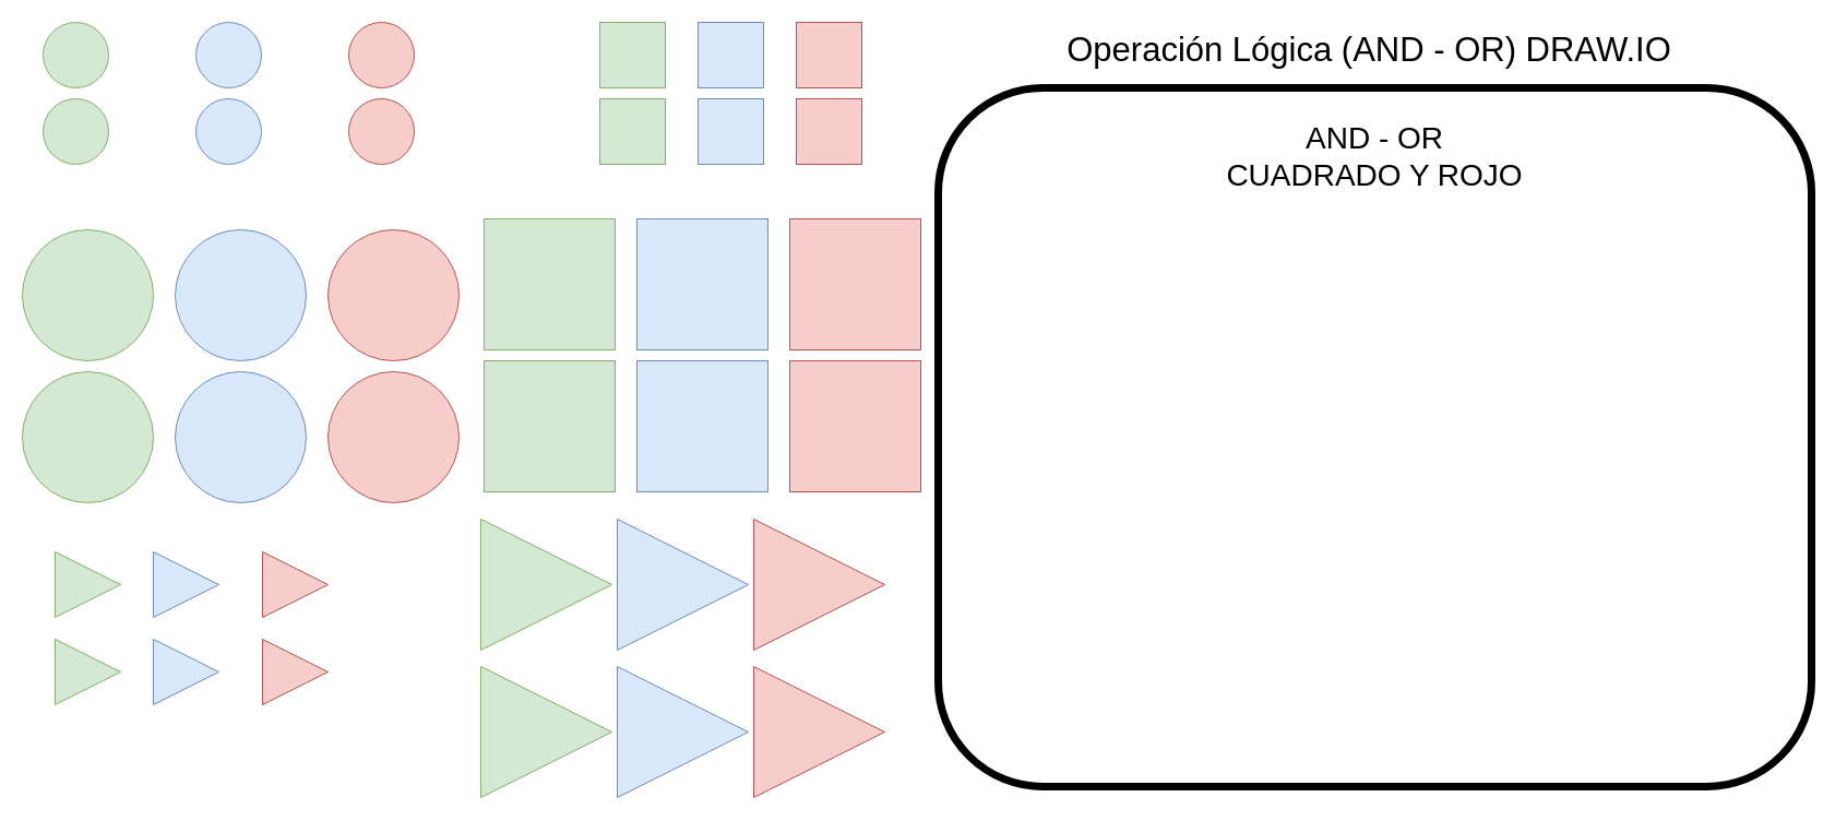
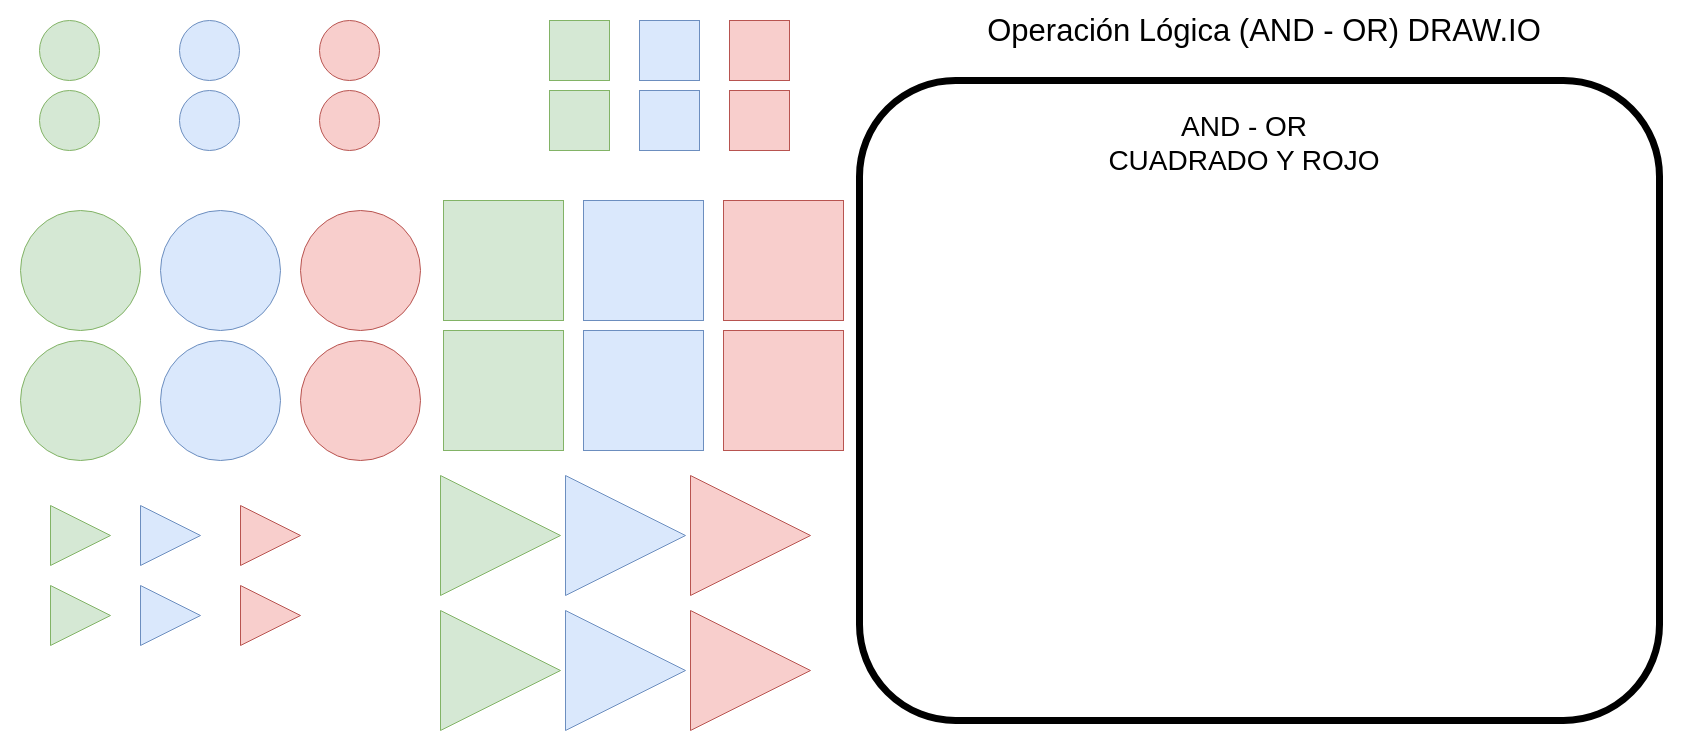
- <mxCell id="3" value="Operación Lógica (AND - OR) DRAW.IO" style="text;strokeColor=none;fillColor=none;html=1;align=center;verticalAlign=middle;whiteSpace=wrap;rounded=0;fontSize=31;" vertex="1" parent="1"><mxGeometry x="889" y="20" width="730" height="50" as="geometry" /></mxCell>
+ <mxCell id="3" value="Operación Lógica (AND - OR) DRAW.IO" style="text;strokeColor=none;fillColor=none;html=1;align=center;verticalAlign=middle;whiteSpace=wrap;rounded=0;fontSize=31;" vertex="1" parent="1"><mxGeometry x="899" y="5" width="730" height="50" as="geometry" /></mxCell>
- <mxCell id="4" value="AND - OR&lt;br&gt;CUADRADO Y ROJO" style="text;strokeColor=none;align=center;fillColor=none;html=1;verticalAlign=middle;whiteSpace=wrap;rounded=0;fontSize=28;" vertex="1" parent="1"><mxGeometry x="919" y="105" width="680" height="75" as="geometry" /></mxCell>
+ <mxCell id="4" value="AND - OR&lt;br&gt;CUADRADO Y ROJO" style="text;strokeColor=none;align=center;fillColor=none;html=1;verticalAlign=middle;whiteSpace=wrap;rounded=0;fontSize=28;" vertex="1" parent="1"><mxGeometry x="904" y="105" width="680" height="75" as="geometry" /></mxCell>
